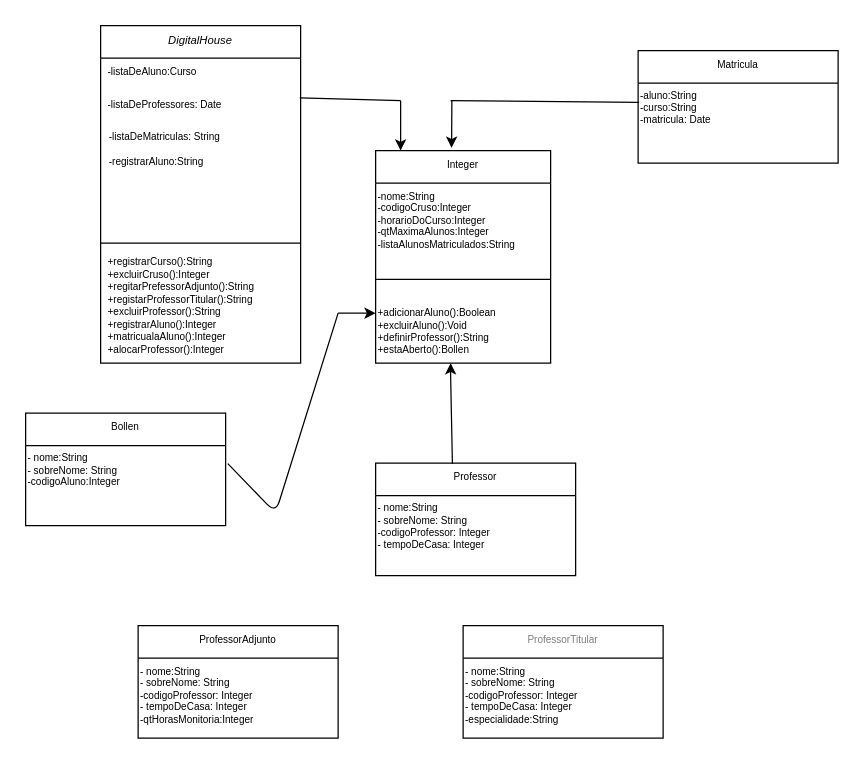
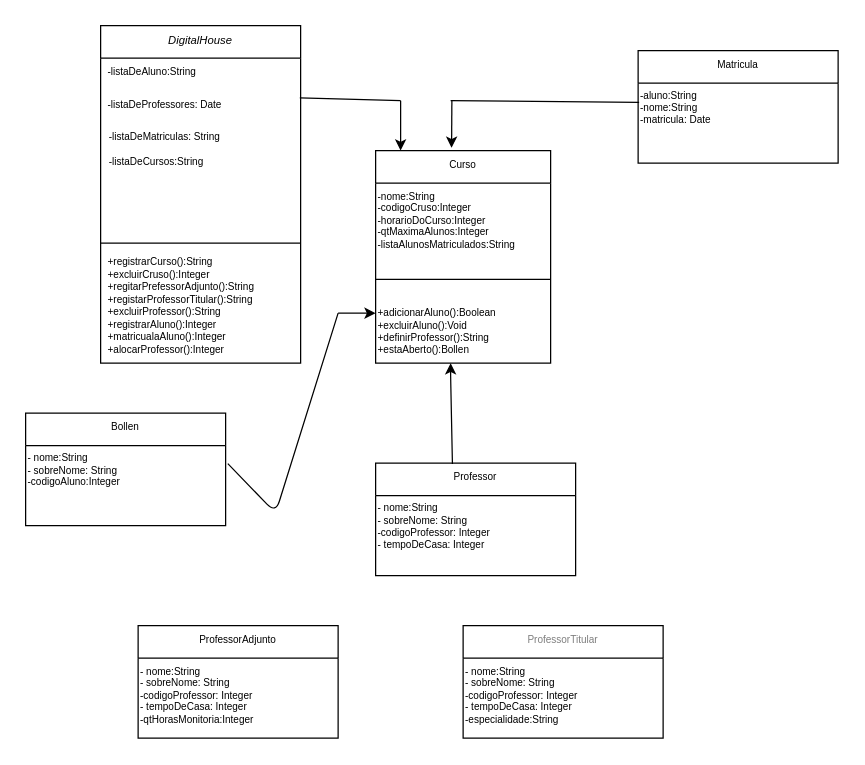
- <mxCell id="3" value="-listaDeAluno:Curso&#10;&#10;" style="text;align=left;verticalAlign=top;spacingLeft=4;spacingRight=4;overflow=hidden;rotatable=0;points=[[0,0.5],[1,0.5]];portConstraint=eastwest;fontSize=8;" parent="2" vertex="1"><mxGeometry y="26" width="160" height="26" as="geometry" /></mxCell>
+ <mxCell id="3" value="-listaDeAluno:String&#10;&#10;" style="text;align=left;verticalAlign=top;spacingLeft=4;spacingRight=4;overflow=hidden;rotatable=0;points=[[0,0.5],[1,0.5]];portConstraint=eastwest;fontSize=8;" parent="2" vertex="1"><mxGeometry y="26" width="160" height="26" as="geometry" /></mxCell>
- <mxCell id="21" value="-aluno:String&lt;br&gt;-curso:String&lt;br&gt;-matricula: Date" style="text;html=1;align=left;verticalAlign=middle;resizable=0;points=[];autosize=1;strokeColor=none;fontSize=8;" vertex="1" parent="20"><mxGeometry y="26" width="160" height="40" as="geometry" /></mxCell>
+ <mxCell id="21" value="-aluno:String&lt;br&gt;-nome:String&lt;br&gt;-matricula: Date" style="text;html=1;align=left;verticalAlign=middle;resizable=0;points=[];autosize=1;strokeColor=none;fontSize=8;" vertex="1" parent="20"><mxGeometry y="26" width="160" height="40" as="geometry" /></mxCell>
- <mxCell id="5" value="-listaDeMatriculas: String&#10;&#10;-registrarAluno:String&#10;&#10;&#10;" style="text;align=left;verticalAlign=top;spacingLeft=5;spacingRight=4;overflow=hidden;rotatable=0;points=[[0,0.5],[1,0.5]];portConstraint=eastwest;rounded=0;shadow=0;html=0;fontSize=8;" parent="2" vertex="1"><mxGeometry y="78" width="160" height="92" as="geometry" /></mxCell>
+ <mxCell id="5" value="-listaDeMatriculas: String&#10;&#10;-listaDeCursos:String&#10;&#10;&#10;" style="text;align=left;verticalAlign=top;spacingLeft=5;spacingRight=4;overflow=hidden;rotatable=0;points=[[0,0.5],[1,0.5]];portConstraint=eastwest;rounded=0;shadow=0;html=0;fontSize=8;" parent="2" vertex="1"><mxGeometry y="78" width="160" height="92" as="geometry" /></mxCell>
- <mxCell id="10" value="Integer" style="swimlane;fontStyle=0;align=center;verticalAlign=top;childLayout=stackLayout;horizontal=1;startSize=26;horizontalStack=0;resizeParent=1;resizeLast=0;collapsible=1;marginBottom=0;rounded=0;shadow=0;strokeWidth=1;fontSize=8;" parent="1" vertex="1"><mxGeometry x="300" y="120" width="140" height="170" as="geometry"><mxRectangle x="550" y="140" width="160" height="26" as="alternateBounds" /></mxGeometry></mxCell>
+ <mxCell id="10" value="Curso" style="swimlane;fontStyle=0;align=center;verticalAlign=top;childLayout=stackLayout;horizontal=1;startSize=26;horizontalStack=0;resizeParent=1;resizeLast=0;collapsible=1;marginBottom=0;rounded=0;shadow=0;strokeWidth=1;fontSize=8;" parent="1" vertex="1"><mxGeometry x="300" y="120" width="140" height="170" as="geometry"><mxRectangle x="550" y="140" width="160" height="26" as="alternateBounds" /></mxGeometry></mxCell>
